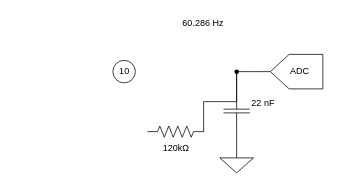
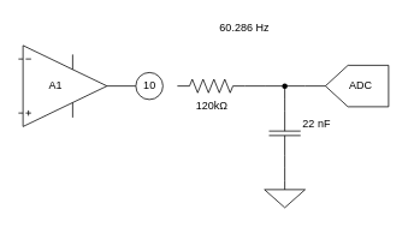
+ <mxCell id="6" value="A1" style="verticalLabelPosition=middle;shadow=0;dashed=0;align=center;html=1;verticalAlign=middle;shape=mxgraph.electrical.abstract.operational_amp_1;labelPosition=center;spacingLeft=0;spacingRight=16;" parent="1" vertex="1"><mxGeometry x="20" y="50" width="98" height="90" as="geometry" /></mxCell>
+ <mxCell id="5" style="edgeStyle=none;html=1;exitX=1;exitY=0.5;exitDx=0;exitDy=0;exitPerimeter=0;entryX=0;entryY=0.5;entryDx=0;entryDy=0;endArrow=none;endFill=0;" parent="1" source="6" target="7" edge="1"><mxGeometry relative="1" as="geometry" /></mxCell>
- <mxCell id="9" value="120k&lt;span style=&quot;text-align: left&quot;&gt;Ω&lt;/span&gt;" style="pointerEvents=1;verticalLabelPosition=bottom;shadow=0;dashed=0;align=center;html=1;verticalAlign=top;shape=mxgraph.electrical.resistors.resistor_2;" vertex="1" parent="1"><mxGeometry x="196" y="167.5" width="75" height="15" as="geometry" /></mxCell>
+ <mxCell id="9" value="120k&lt;span style=&quot;text-align: left&quot;&gt;Ω&lt;/span&gt;" style="pointerEvents=1;verticalLabelPosition=bottom;shadow=0;dashed=0;align=center;html=1;verticalAlign=top;shape=mxgraph.electrical.resistors.resistor_2;" vertex="1" parent="1"><mxGeometry x="196" y="87.5" width="75" height="15" as="geometry" /></mxCell>
